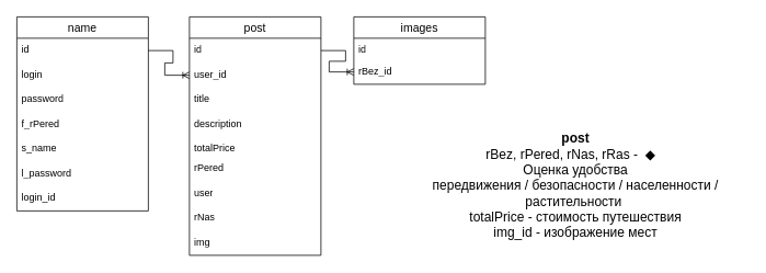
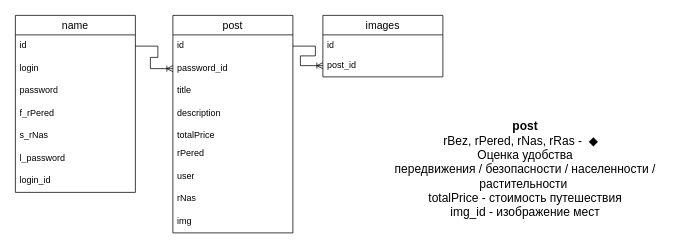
- <mxCell id="22" value="rBez_id" style="text;strokeColor=none;fillColor=none;spacingLeft=4;spacingRight=4;overflow=hidden;rotatable=0;points=[[0,0.5],[1,0.5]];portConstraint=eastwest;fontSize=12;whiteSpace=wrap;html=1;" parent="20" vertex="1"><mxGeometry y="52" width="160" height="30" as="geometry" /></mxCell>
+ <mxCell id="22" value="post_id" style="text;strokeColor=none;fillColor=none;spacingLeft=4;spacingRight=4;overflow=hidden;rotatable=0;points=[[0,0.5],[1,0.5]];portConstraint=eastwest;fontSize=12;whiteSpace=wrap;html=1;" parent="20" vertex="1"><mxGeometry y="52" width="160" height="30" as="geometry" /></mxCell>
- <mxCell id="12" value="user_id" style="text;strokeColor=none;fillColor=none;spacingLeft=4;spacingRight=4;overflow=hidden;rotatable=0;points=[[0,0.5],[1,0.5]];portConstraint=eastwest;fontSize=12;whiteSpace=wrap;html=1;" parent="10" vertex="1"><mxGeometry y="56" width="160" height="30" as="geometry" /></mxCell>
+ <mxCell id="12" value="password_id" style="text;strokeColor=none;fillColor=none;spacingLeft=4;spacingRight=4;overflow=hidden;rotatable=0;points=[[0,0.5],[1,0.5]];portConstraint=eastwest;fontSize=12;whiteSpace=wrap;html=1;" parent="10" vertex="1"><mxGeometry y="56" width="160" height="30" as="geometry" /></mxCell>
- <mxCell id="7" value="s_name" style="text;strokeColor=none;fillColor=none;spacingLeft=4;spacingRight=4;overflow=hidden;rotatable=0;points=[[0,0.5],[1,0.5]];portConstraint=eastwest;fontSize=12;whiteSpace=wrap;html=1;" parent="2" vertex="1"><mxGeometry y="146" width="160" height="30" as="geometry" /></mxCell>
+ <mxCell id="7" value="s_rNas" style="text;strokeColor=none;fillColor=none;spacingLeft=4;spacingRight=4;overflow=hidden;rotatable=0;points=[[0,0.5],[1,0.5]];portConstraint=eastwest;fontSize=12;whiteSpace=wrap;html=1;" parent="2" vertex="1"><mxGeometry y="146" width="160" height="30" as="geometry" /></mxCell>
